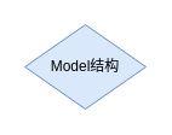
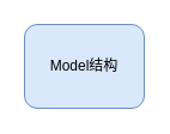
- <mxCell id="2" value="Model结构" style="rhombus;whiteSpace=wrap;html=1;fillColor=#dae8fc;strokeColor=#6c8ebf;" parent="1" vertex="1"><mxGeometry x="20" y="20" width="100" height="70" as="geometry" /></mxCell>
+ <mxCell id="2" value="Model结构" style="rounded=1;whiteSpace=wrap;html=1;fillColor=#dae8fc;strokeColor=#6c8ebf;" parent="1" vertex="1"><mxGeometry x="20" y="20" width="100" height="70" as="geometry" /></mxCell>
